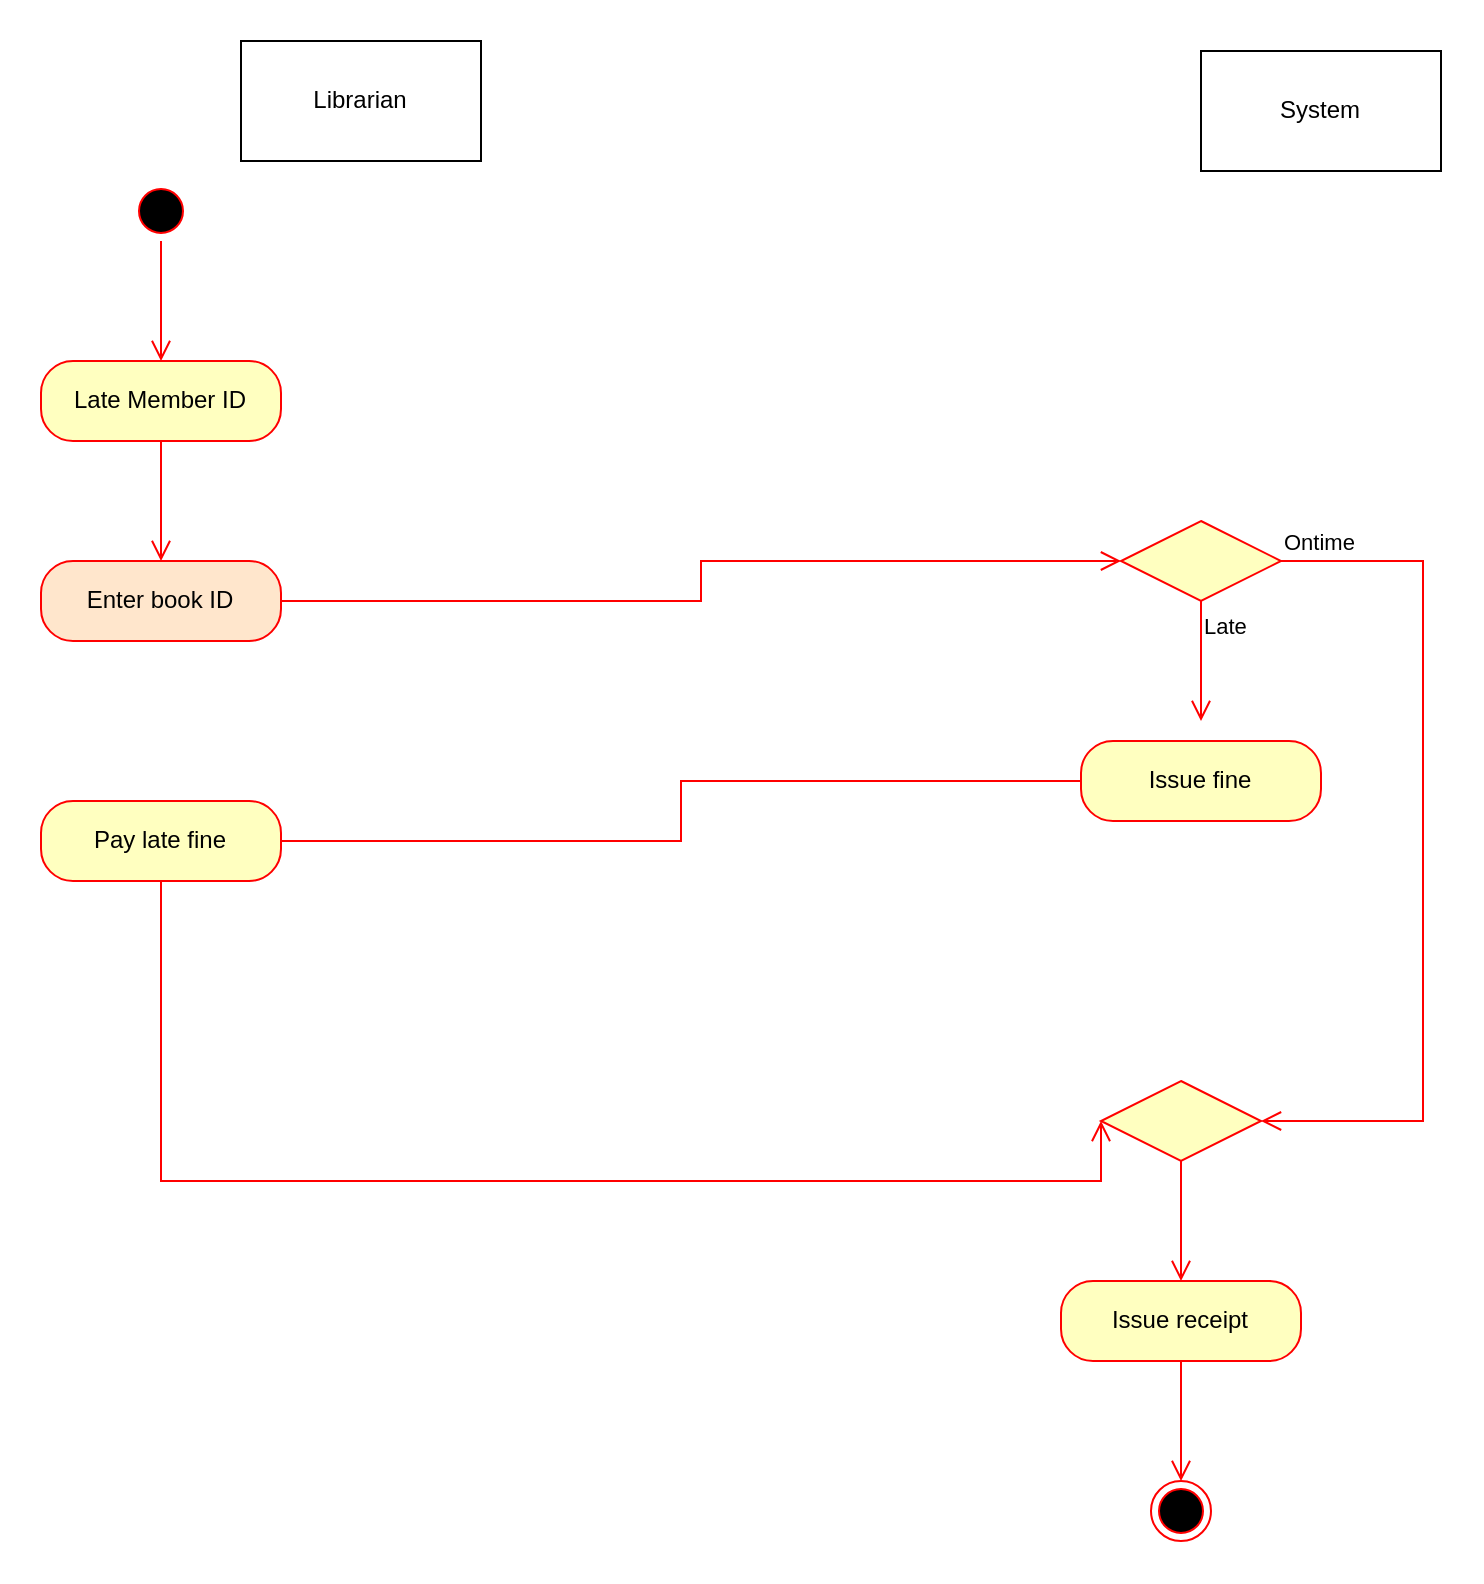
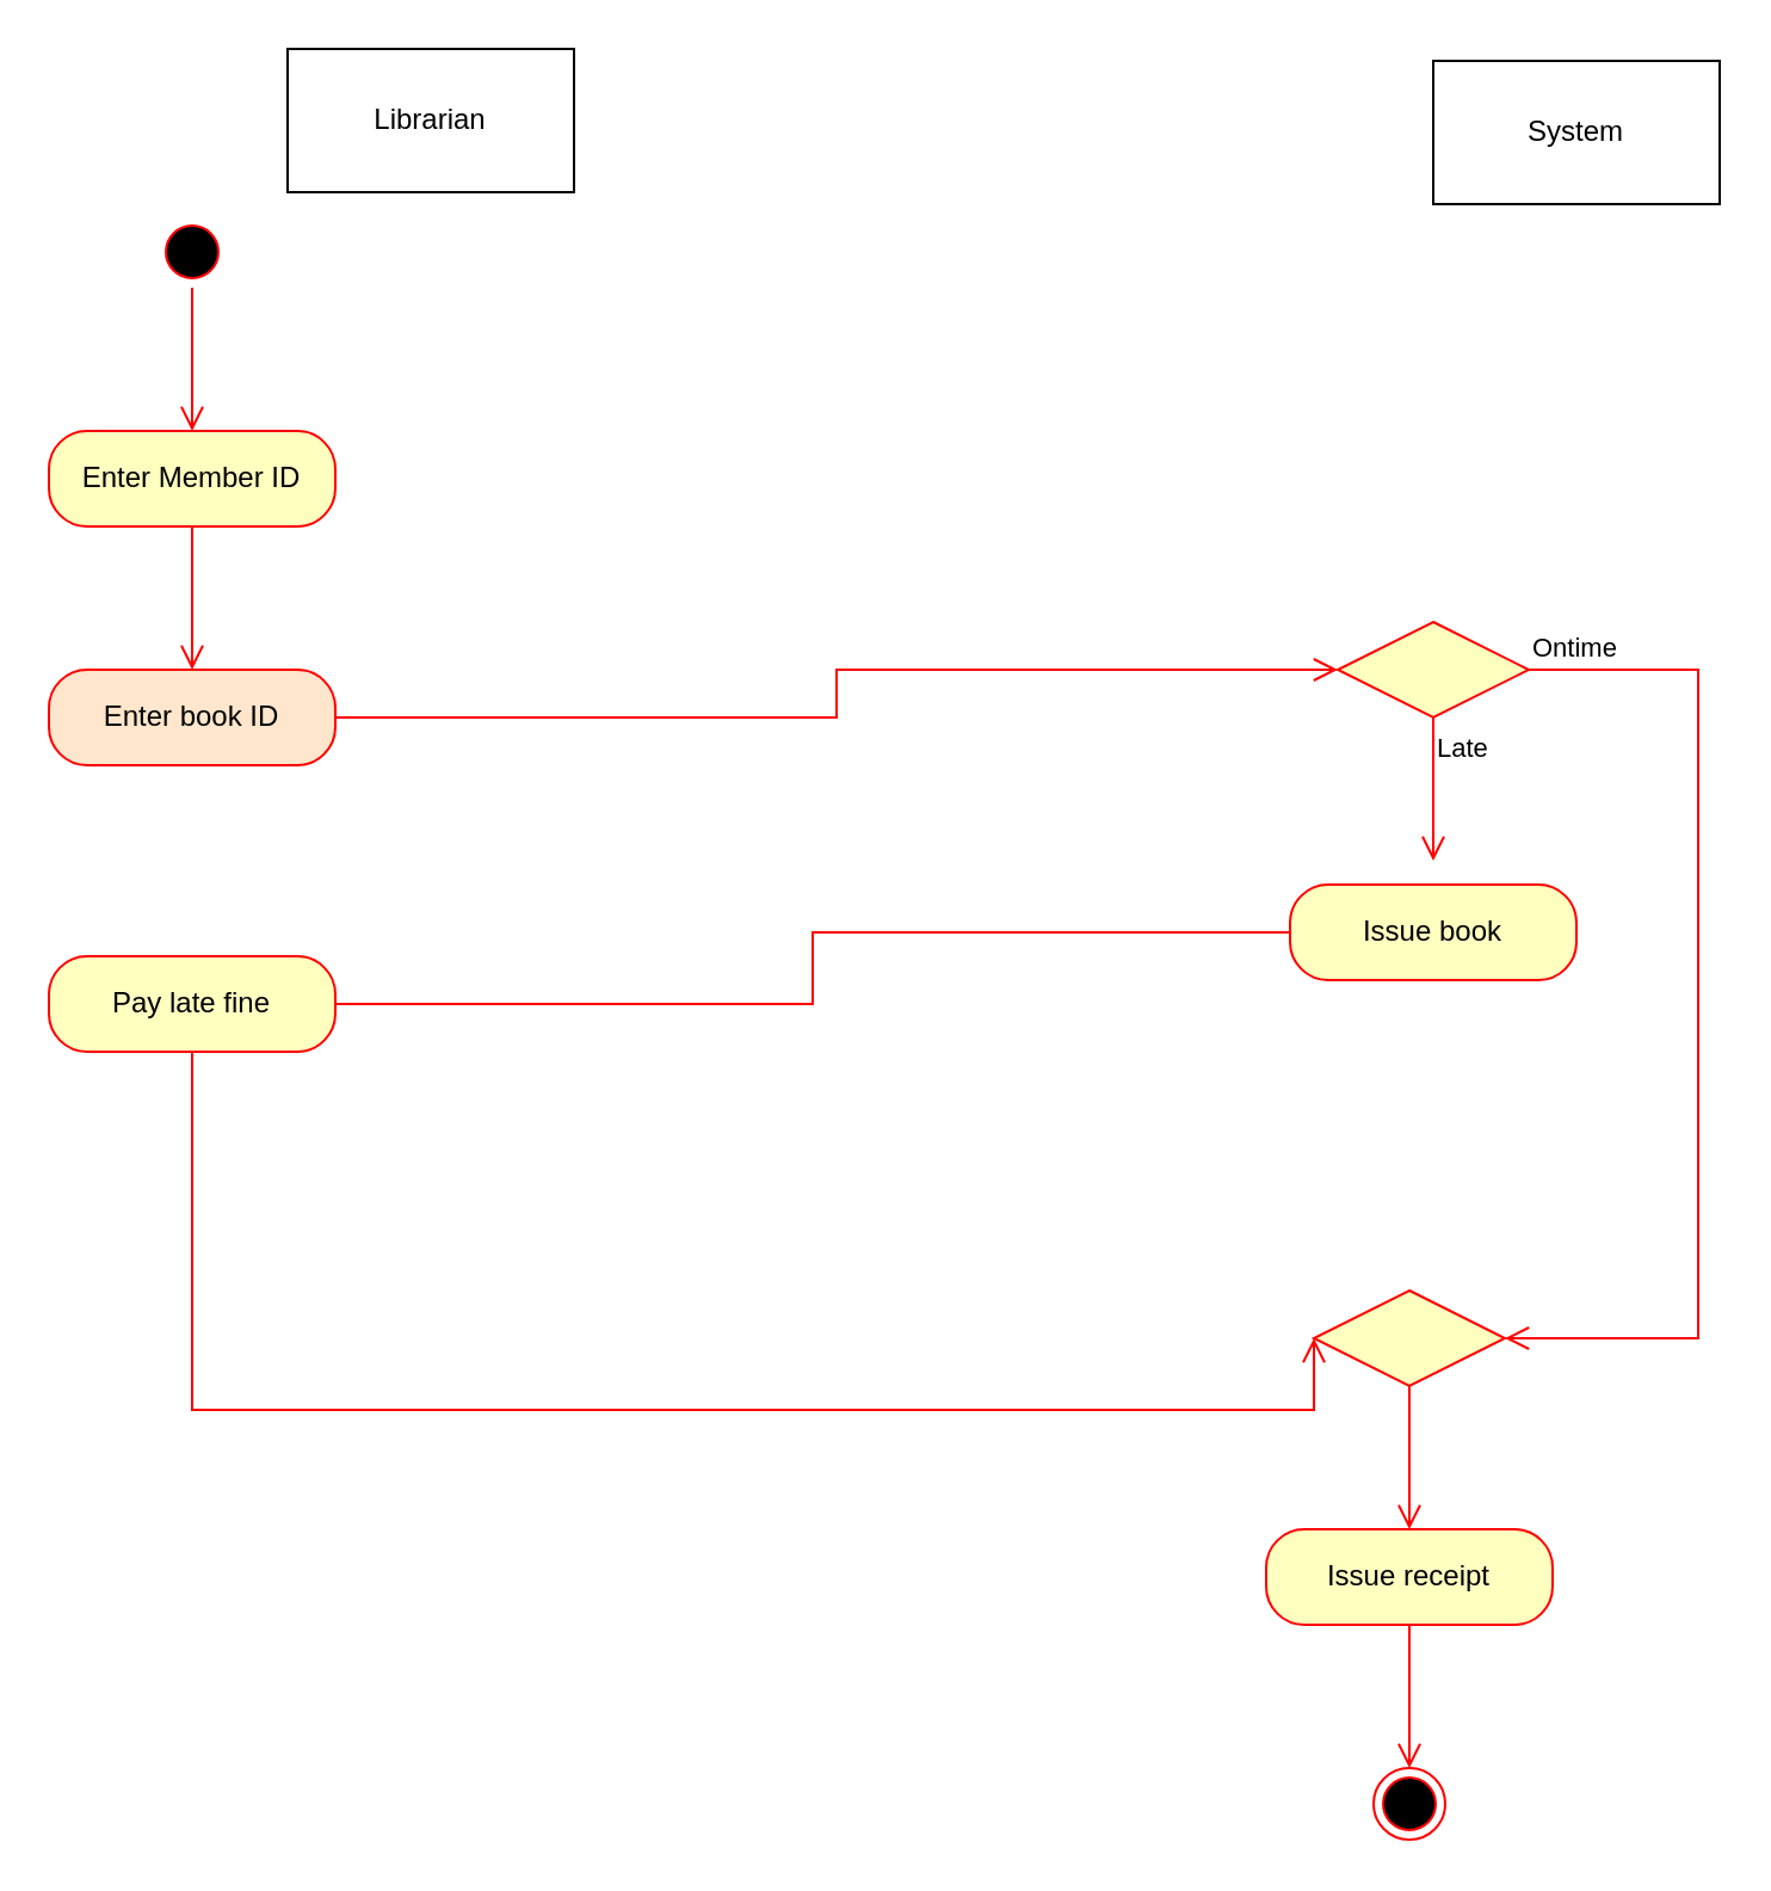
- <mxCell id="6" value="Late Member ID" style="rounded=1;whiteSpace=wrap;html=1;arcSize=40;fontColor=#000000;fillColor=#ffffc0;strokeColor=#ff0000;" vertex="1" parent="1"><mxGeometry x="20" y="180" width="120" height="40" as="geometry" /></mxCell>
+ <mxCell id="6" value="Enter Member ID" style="rounded=1;whiteSpace=wrap;html=1;arcSize=40;fontColor=#000000;fillColor=#ffffc0;strokeColor=#ff0000;" vertex="1" parent="1"><mxGeometry x="20" y="180" width="120" height="40" as="geometry" /></mxCell>
- <mxCell id="13" value="Issue fine" style="rounded=1;whiteSpace=wrap;html=1;arcSize=40;fontColor=#000000;fillColor=#ffffc0;strokeColor=#ff0000;" vertex="1" parent="1"><mxGeometry x="540" y="370" width="120" height="40" as="geometry" /></mxCell>
+ <mxCell id="13" value="Issue book" style="rounded=1;whiteSpace=wrap;html=1;arcSize=40;fontColor=#000000;fillColor=#ffffc0;strokeColor=#ff0000;" vertex="1" parent="1"><mxGeometry x="540" y="370" width="120" height="40" as="geometry" /></mxCell>
